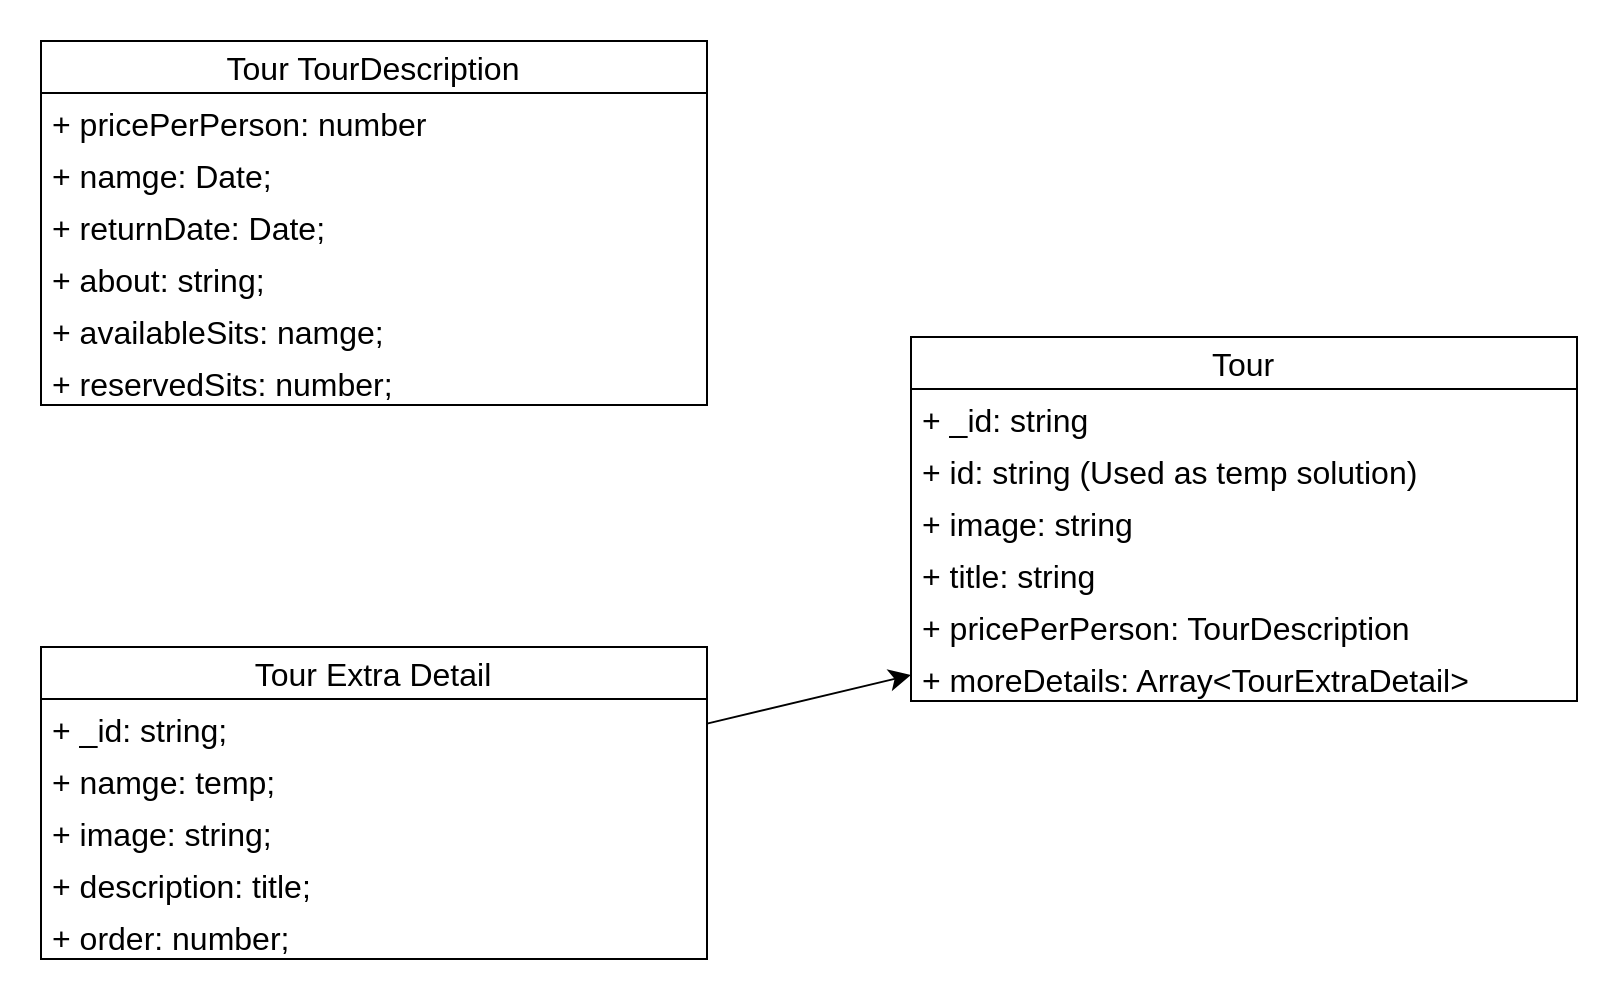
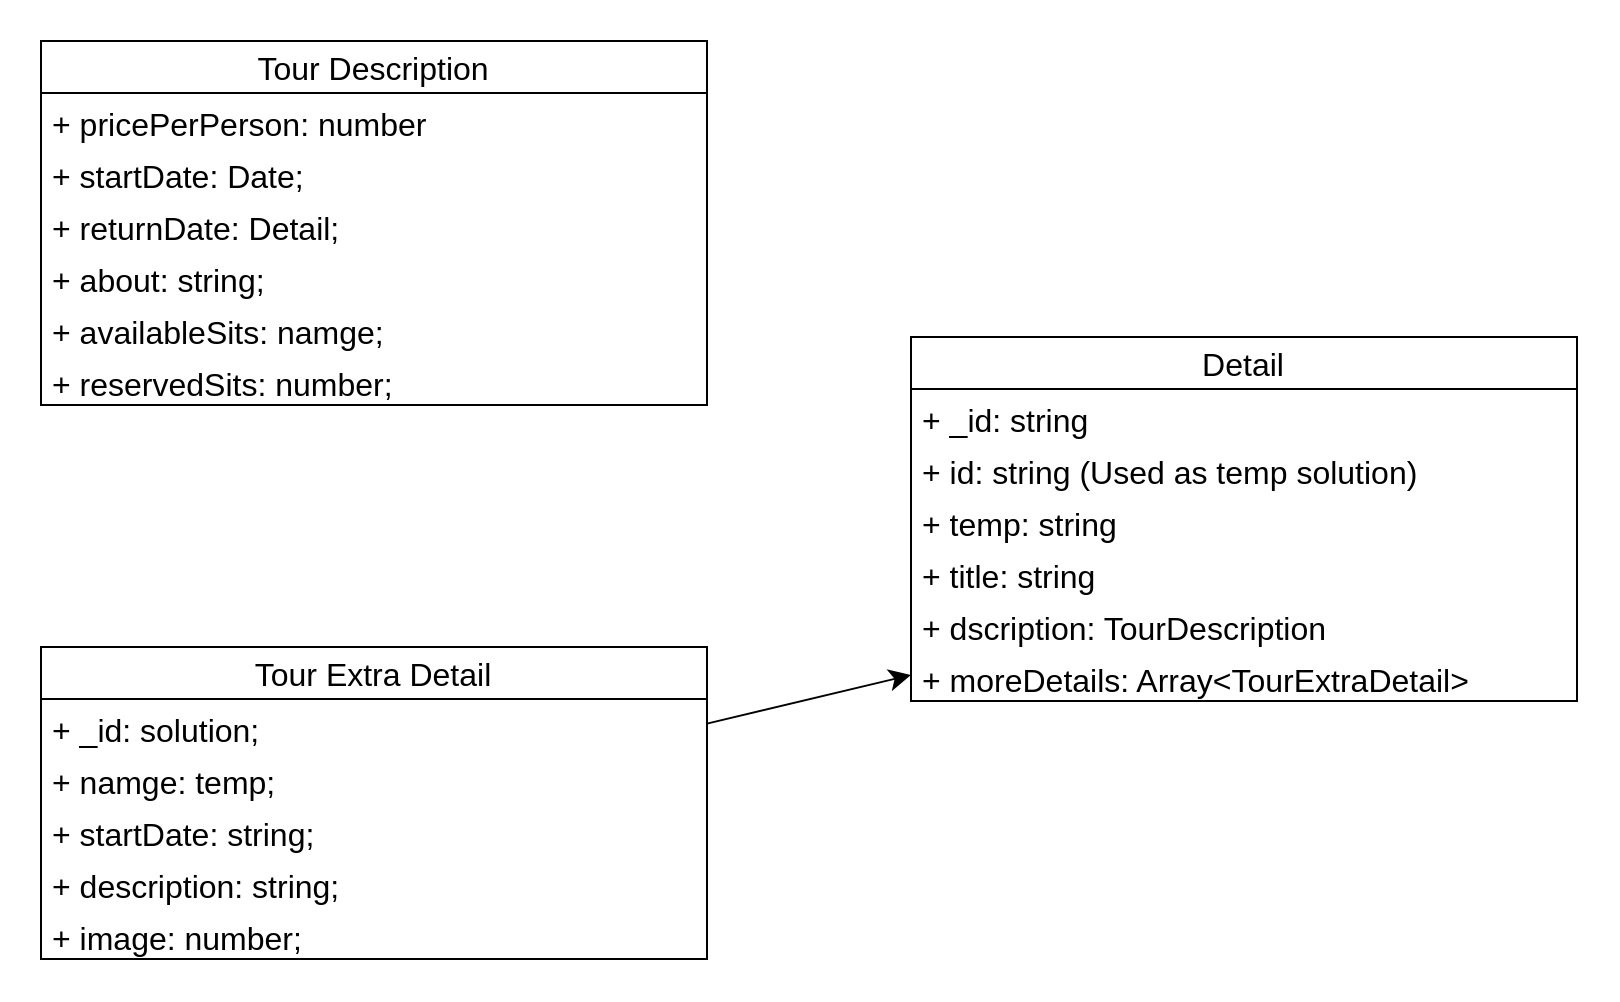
- <mxCell id="9" value="Tour TourDescription" style="swimlane;fontStyle=0;childLayout=stackLayout;horizontal=1;startSize=26;fillColor=none;horizontalStack=0;resizeParent=1;resizeParentMax=0;resizeLast=0;collapsible=1;marginBottom=0;fontSize=16;" parent="1" vertex="1"><mxGeometry x="20" y="20" width="333" height="182" as="geometry" /></mxCell>
+ <mxCell id="9" value="Tour Description" style="swimlane;fontStyle=0;childLayout=stackLayout;horizontal=1;startSize=26;fillColor=none;horizontalStack=0;resizeParent=1;resizeParentMax=0;resizeLast=0;collapsible=1;marginBottom=0;fontSize=16;" parent="1" vertex="1"><mxGeometry x="20" y="20" width="333" height="182" as="geometry" /></mxCell>
- <mxCell id="11" value="+ namge: Date;" style="text;strokeColor=none;fillColor=none;align=left;verticalAlign=top;spacingLeft=4;spacingRight=4;overflow=hidden;rotatable=0;points=[[0,0.5],[1,0.5]];portConstraint=eastwest;fontSize=16;" parent="9" vertex="1"><mxGeometry y="52" width="333" height="26" as="geometry" /></mxCell>
+ <mxCell id="11" value="+ startDate: Date;" style="text;strokeColor=none;fillColor=none;align=left;verticalAlign=top;spacingLeft=4;spacingRight=4;overflow=hidden;rotatable=0;points=[[0,0.5],[1,0.5]];portConstraint=eastwest;fontSize=16;" parent="9" vertex="1"><mxGeometry y="52" width="333" height="26" as="geometry" /></mxCell>
- <mxCell id="12" value="+ returnDate: Date;" style="text;strokeColor=none;fillColor=none;align=left;verticalAlign=top;spacingLeft=4;spacingRight=4;overflow=hidden;rotatable=0;points=[[0,0.5],[1,0.5]];portConstraint=eastwest;fontSize=16;" parent="9" vertex="1"><mxGeometry y="78" width="333" height="26" as="geometry" /></mxCell>
+ <mxCell id="12" value="+ returnDate: Detail;" style="text;strokeColor=none;fillColor=none;align=left;verticalAlign=top;spacingLeft=4;spacingRight=4;overflow=hidden;rotatable=0;points=[[0,0.5],[1,0.5]];portConstraint=eastwest;fontSize=16;" parent="9" vertex="1"><mxGeometry y="78" width="333" height="26" as="geometry" /></mxCell>
- <mxCell id="2" value="Tour" style="swimlane;fontStyle=0;childLayout=stackLayout;horizontal=1;startSize=26;fillColor=none;horizontalStack=0;resizeParent=1;resizeParentMax=0;resizeLast=0;collapsible=1;marginBottom=0;fontSize=16;" parent="1" vertex="1"><mxGeometry x="455" y="168" width="333" height="182" as="geometry" /></mxCell>
+ <mxCell id="2" value="Detail" style="swimlane;fontStyle=0;childLayout=stackLayout;horizontal=1;startSize=26;fillColor=none;horizontalStack=0;resizeParent=1;resizeParentMax=0;resizeLast=0;collapsible=1;marginBottom=0;fontSize=16;" parent="1" vertex="1"><mxGeometry x="455" y="168" width="333" height="182" as="geometry" /></mxCell>
- <mxCell id="5" value="+ image: string" style="text;strokeColor=none;fillColor=none;align=left;verticalAlign=top;spacingLeft=4;spacingRight=4;overflow=hidden;rotatable=0;points=[[0,0.5],[1,0.5]];portConstraint=eastwest;fontSize=16;" parent="2" vertex="1"><mxGeometry y="78" width="333" height="26" as="geometry" /></mxCell>
+ <mxCell id="5" value="+ temp: string" style="text;strokeColor=none;fillColor=none;align=left;verticalAlign=top;spacingLeft=4;spacingRight=4;overflow=hidden;rotatable=0;points=[[0,0.5],[1,0.5]];portConstraint=eastwest;fontSize=16;" parent="2" vertex="1"><mxGeometry y="78" width="333" height="26" as="geometry" /></mxCell>
- <mxCell id="7" value="+ pricePerPerson: TourDescription" style="text;strokeColor=none;fillColor=none;align=left;verticalAlign=top;spacingLeft=4;spacingRight=4;overflow=hidden;rotatable=0;points=[[0,0.5],[1,0.5]];portConstraint=eastwest;fontSize=16;" parent="2" vertex="1"><mxGeometry y="130" width="333" height="26" as="geometry" /></mxCell>
+ <mxCell id="7" value="+ dscription: TourDescription" style="text;strokeColor=none;fillColor=none;align=left;verticalAlign=top;spacingLeft=4;spacingRight=4;overflow=hidden;rotatable=0;points=[[0,0.5],[1,0.5]];portConstraint=eastwest;fontSize=16;" parent="2" vertex="1"><mxGeometry y="130" width="333" height="26" as="geometry" /></mxCell>
- <mxCell id="18" value="+ _id: string;" style="text;strokeColor=none;fillColor=none;align=left;verticalAlign=top;spacingLeft=4;spacingRight=4;overflow=hidden;rotatable=0;points=[[0,0.5],[1,0.5]];portConstraint=eastwest;fontSize=16;" vertex="1" parent="17"><mxGeometry y="26" width="333" height="26" as="geometry" /></mxCell>
+ <mxCell id="18" value="+ _id: solution;" style="text;strokeColor=none;fillColor=none;align=left;verticalAlign=top;spacingLeft=4;spacingRight=4;overflow=hidden;rotatable=0;points=[[0,0.5],[1,0.5]];portConstraint=eastwest;fontSize=16;" vertex="1" parent="17"><mxGeometry y="26" width="333" height="26" as="geometry" /></mxCell>
- <mxCell id="20" value="+ image: string;" style="text;strokeColor=none;fillColor=none;align=left;verticalAlign=top;spacingLeft=4;spacingRight=4;overflow=hidden;rotatable=0;points=[[0,0.5],[1,0.5]];portConstraint=eastwest;fontSize=16;" vertex="1" parent="17"><mxGeometry y="78" width="333" height="26" as="geometry" /></mxCell>
+ <mxCell id="20" value="+ startDate: string;" style="text;strokeColor=none;fillColor=none;align=left;verticalAlign=top;spacingLeft=4;spacingRight=4;overflow=hidden;rotatable=0;points=[[0,0.5],[1,0.5]];portConstraint=eastwest;fontSize=16;" vertex="1" parent="17"><mxGeometry y="78" width="333" height="26" as="geometry" /></mxCell>
- <mxCell id="21" value="+ description: title;" style="text;strokeColor=none;fillColor=none;align=left;verticalAlign=top;spacingLeft=4;spacingRight=4;overflow=hidden;rotatable=0;points=[[0,0.5],[1,0.5]];portConstraint=eastwest;fontSize=16;" vertex="1" parent="17"><mxGeometry y="104" width="333" height="26" as="geometry" /></mxCell>
+ <mxCell id="21" value="+ description: string;" style="text;strokeColor=none;fillColor=none;align=left;verticalAlign=top;spacingLeft=4;spacingRight=4;overflow=hidden;rotatable=0;points=[[0,0.5],[1,0.5]];portConstraint=eastwest;fontSize=16;" vertex="1" parent="17"><mxGeometry y="104" width="333" height="26" as="geometry" /></mxCell>
- <mxCell id="22" value="+ order: number;" style="text;strokeColor=none;fillColor=none;align=left;verticalAlign=top;spacingLeft=4;spacingRight=4;overflow=hidden;rotatable=0;points=[[0,0.5],[1,0.5]];portConstraint=eastwest;fontSize=16;" vertex="1" parent="17"><mxGeometry y="130" width="333" height="26" as="geometry" /></mxCell>
+ <mxCell id="22" value="+ image: number;" style="text;strokeColor=none;fillColor=none;align=left;verticalAlign=top;spacingLeft=4;spacingRight=4;overflow=hidden;rotatable=0;points=[[0,0.5],[1,0.5]];portConstraint=eastwest;fontSize=16;" vertex="1" parent="17"><mxGeometry y="130" width="333" height="26" as="geometry" /></mxCell>
